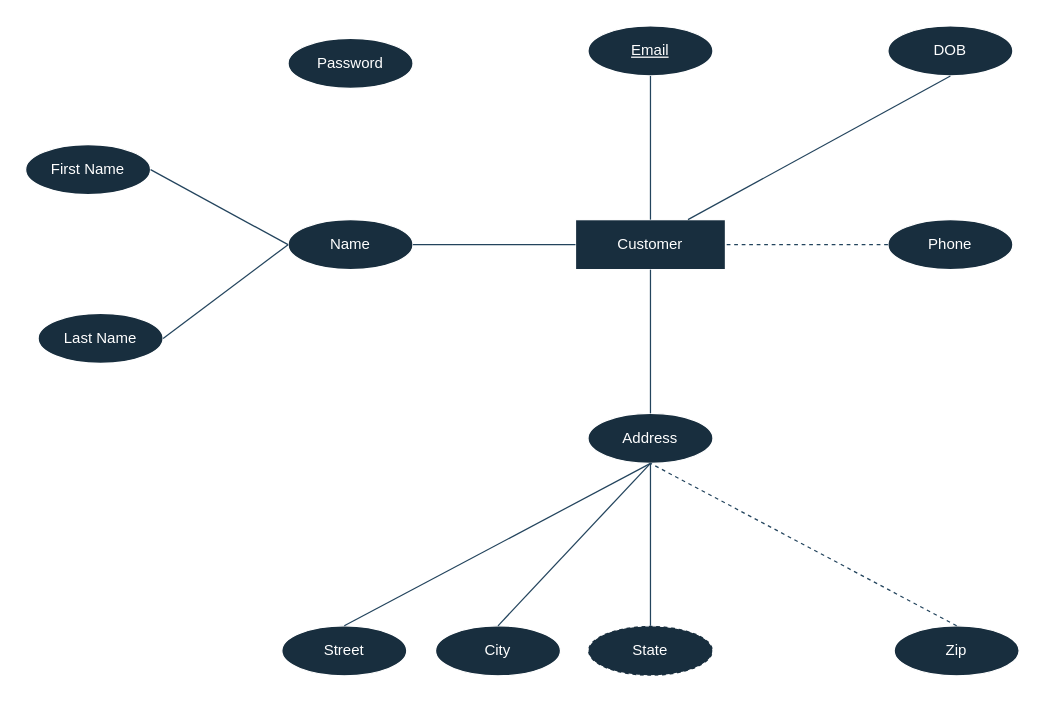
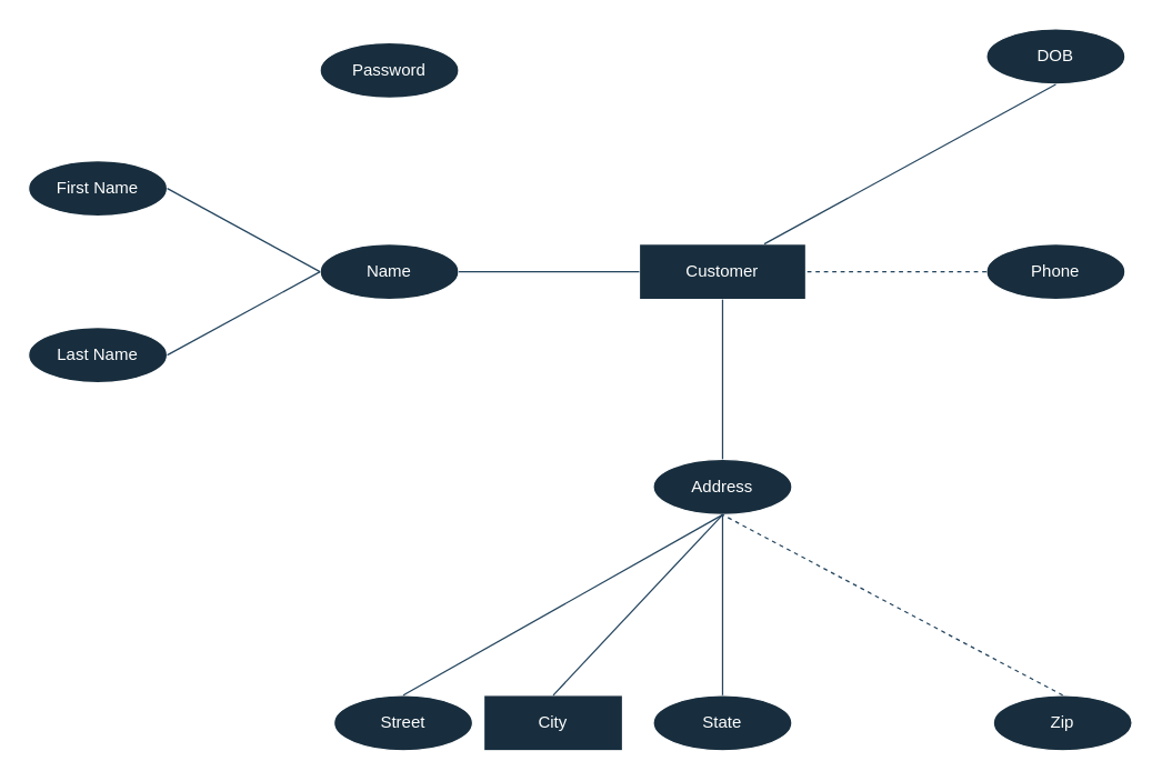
- <mxCell id="3" value="Email" style="ellipse;whiteSpace=wrap;html=1;align=center;fontStyle=4;strokeColor=#FFFFFF;fontColor=#FFFFFF;fillColor=#182E3E;" parent="1" vertex="1"><mxGeometry x="470" y="20" width="100" height="40" as="geometry" /></mxCell>
- <mxCell id="22" value="" style="endArrow=none;html=1;rounded=0;strokeColor=#23445D;entryX=0.5;entryY=0;entryDx=0;entryDy=0;exitX=0.5;exitY=1;exitDx=0;exitDy=0;" parent="1" source="3" target="2" edge="1"><mxGeometry width="50" height="50" relative="1" as="geometry"><mxPoint x="470" y="205" as="sourcePoint" /><mxPoint x="340" y="205" as="targetPoint" /></mxGeometry></mxCell>
- <mxCell id="6" value="Last Name" style="ellipse;whiteSpace=wrap;html=1;align=center;strokeColor=#FFFFFF;fontColor=#FFFFFF;fillColor=#182E3E;" parent="1" vertex="1"><mxGeometry x="30" y="250" width="100" height="40" as="geometry" /></mxCell>
+ <mxCell id="6" value="Last Name" style="ellipse;whiteSpace=wrap;html=1;align=center;strokeColor=#FFFFFF;fontColor=#FFFFFF;fillColor=#182E3E;" parent="1" vertex="1"><mxGeometry x="20" y="235" width="100" height="40" as="geometry" /></mxCell>
- <mxCell id="10" value="Street" style="ellipse;whiteSpace=wrap;html=1;align=center;strokeColor=#FFFFFF;fontColor=#FFFFFF;fillColor=#182E3E;" parent="1" vertex="1"><mxGeometry x="225" y="500" width="100" height="40" as="geometry" /></mxCell>
+ <mxCell id="10" value="Street" style="ellipse;whiteSpace=wrap;html=1;align=center;strokeColor=#FFFFFF;fontColor=#FFFFFF;fillColor=#182E3E;" parent="1" vertex="1"><mxGeometry x="240" y="500" width="100" height="40" as="geometry" /></mxCell>
- <mxCell id="11" value="City" style="ellipse;whiteSpace=wrap;html=1;align=center;strokeColor=#FFFFFF;fontColor=#FFFFFF;fillColor=#182E3E;" parent="1" vertex="1"><mxGeometry x="348" y="500" width="100" height="40" as="geometry" /></mxCell>
+ <mxCell id="11" value="City" style="whiteSpace=wrap;html=1;align=center;strokeColor=#FFFFFF;fontColor=#FFFFFF;fillColor=#182E3E;rounded=0;" parent="1" vertex="1"><mxGeometry x="348" y="500" width="100" height="40" as="geometry" /></mxCell>
- <mxCell id="14" value="State" style="ellipse;whiteSpace=wrap;html=1;align=center;strokeColor=#FFFFFF;fontColor=#FFFFFF;fillColor=#182E3E;dashed=1;" parent="1" vertex="1"><mxGeometry x="470" y="500" width="100" height="40" as="geometry" /></mxCell>
+ <mxCell id="14" value="State" style="ellipse;whiteSpace=wrap;html=1;align=center;strokeColor=#FFFFFF;fontColor=#FFFFFF;fillColor=#182E3E;" parent="1" vertex="1"><mxGeometry x="470" y="500" width="100" height="40" as="geometry" /></mxCell>
